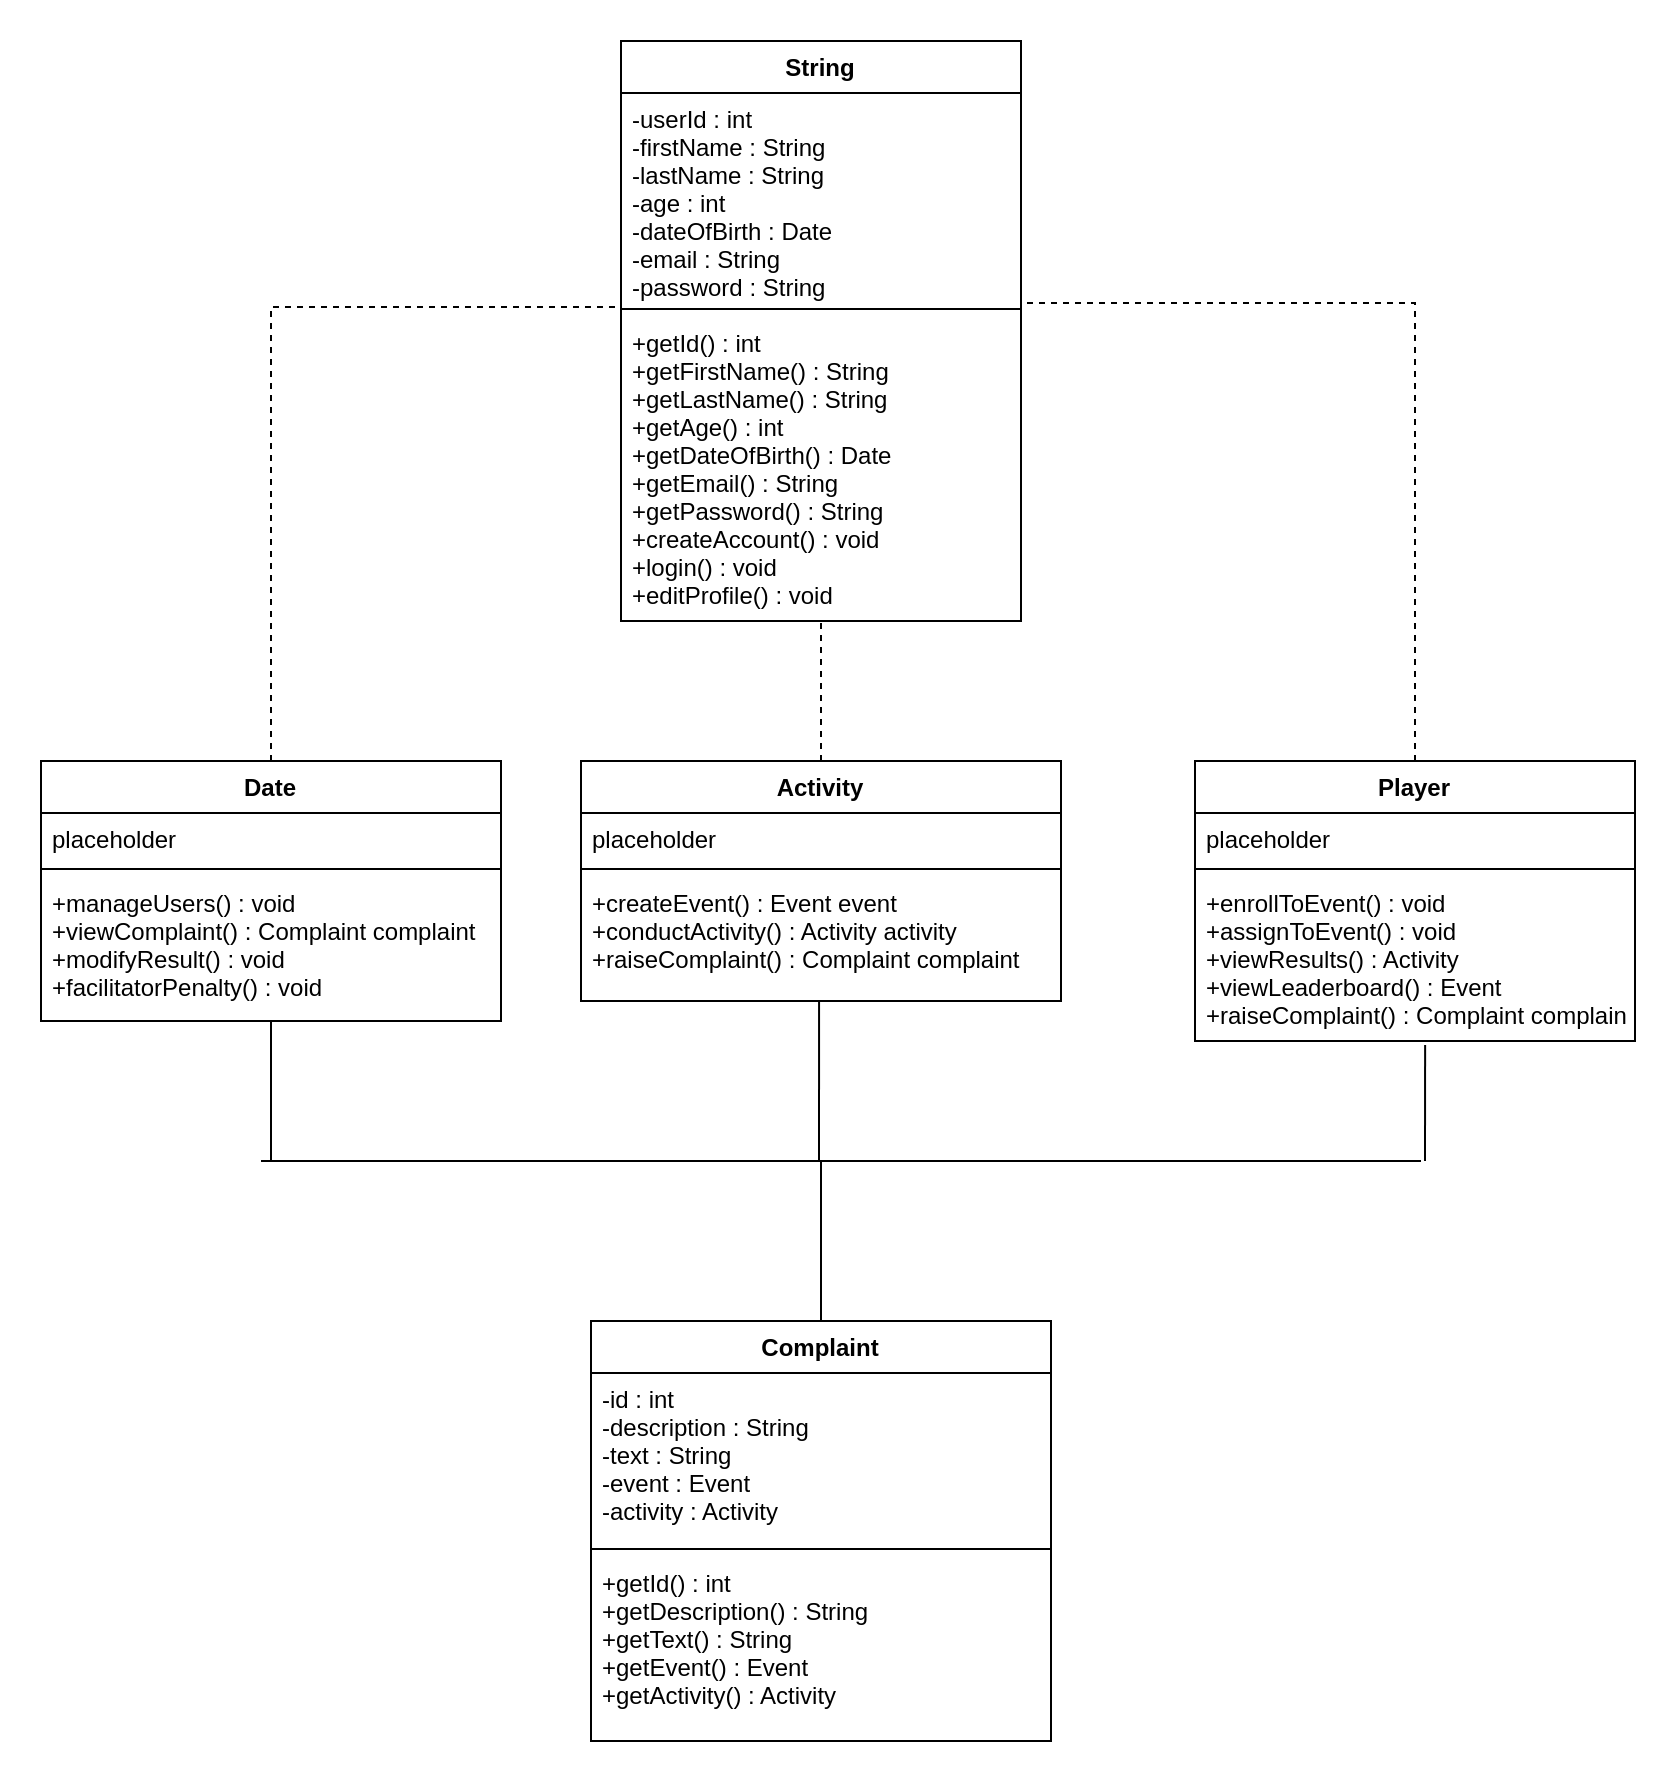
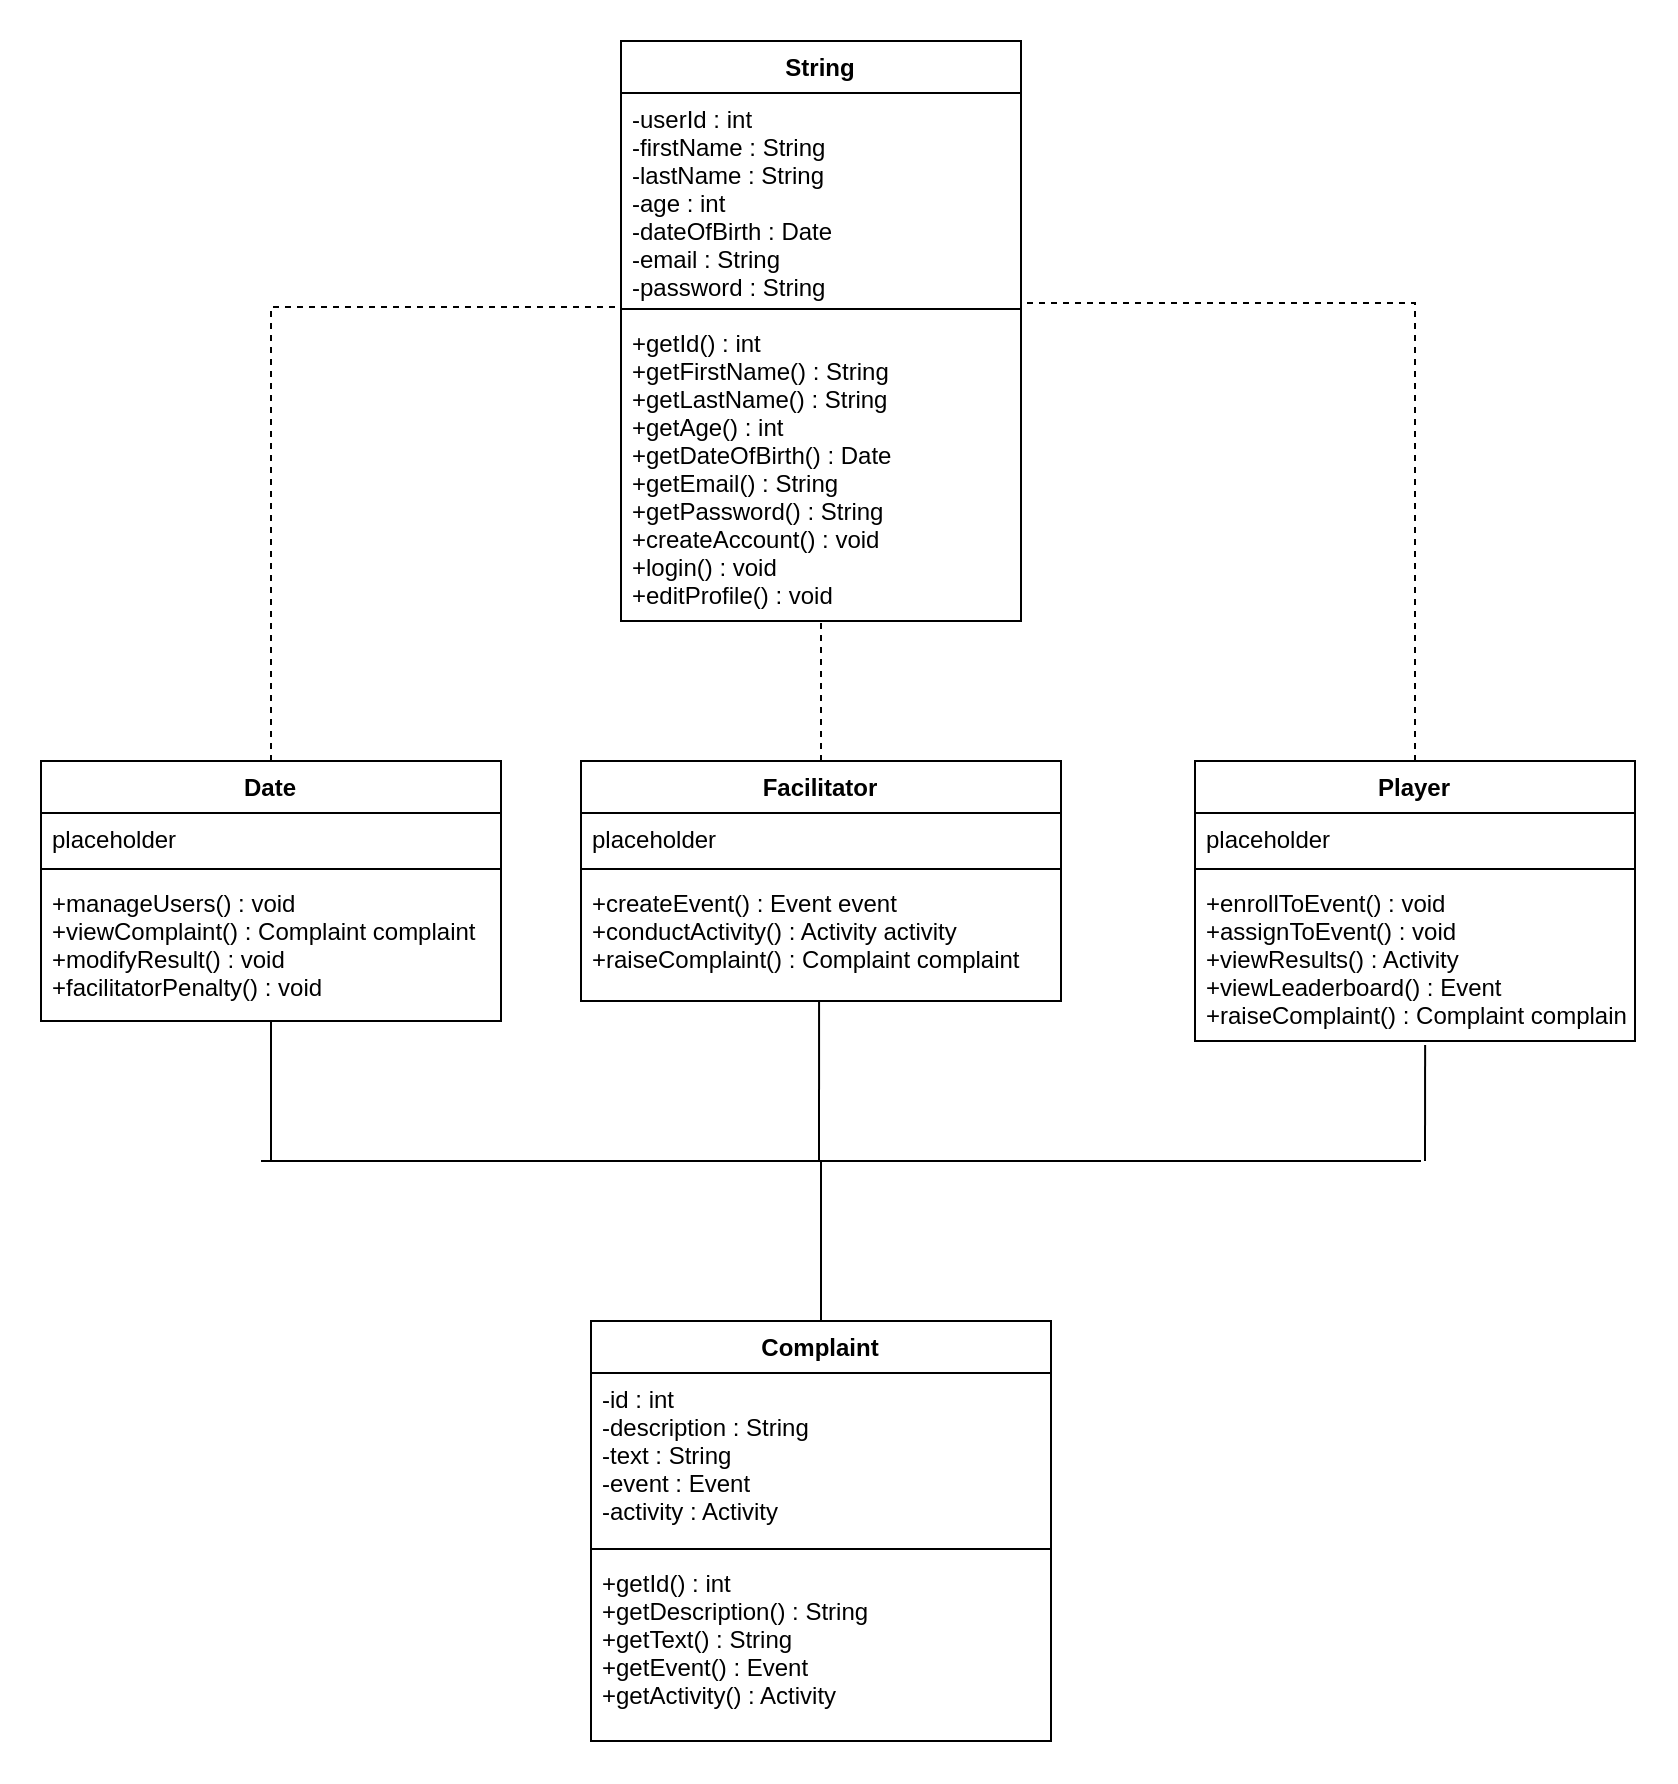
- <mxCell id="10" value="Activity" style="swimlane;fontStyle=1;align=center;verticalAlign=top;childLayout=stackLayout;horizontal=1;startSize=26;horizontalStack=0;resizeParent=1;resizeParentMax=0;resizeLast=0;collapsible=1;marginBottom=0;" parent="1" vertex="1"><mxGeometry x="290" y="380" width="240" height="120" as="geometry"><mxRectangle x="80" y="80" width="60" height="26" as="alternateBounds" /></mxGeometry></mxCell>
+ <mxCell id="10" value="Facilitator" style="swimlane;fontStyle=1;align=center;verticalAlign=top;childLayout=stackLayout;horizontal=1;startSize=26;horizontalStack=0;resizeParent=1;resizeParentMax=0;resizeLast=0;collapsible=1;marginBottom=0;" parent="1" vertex="1"><mxGeometry x="290" y="380" width="240" height="120" as="geometry"><mxRectangle x="80" y="80" width="60" height="26" as="alternateBounds" /></mxGeometry></mxCell>
